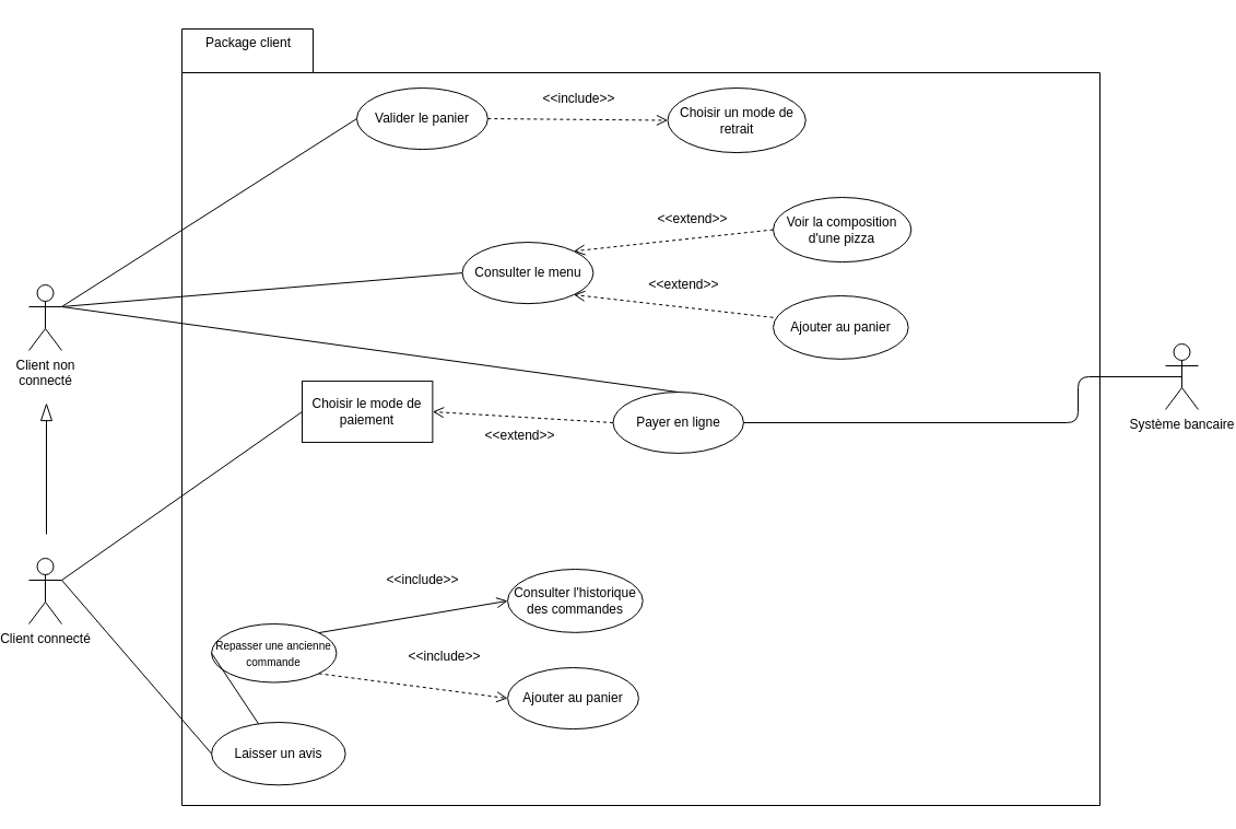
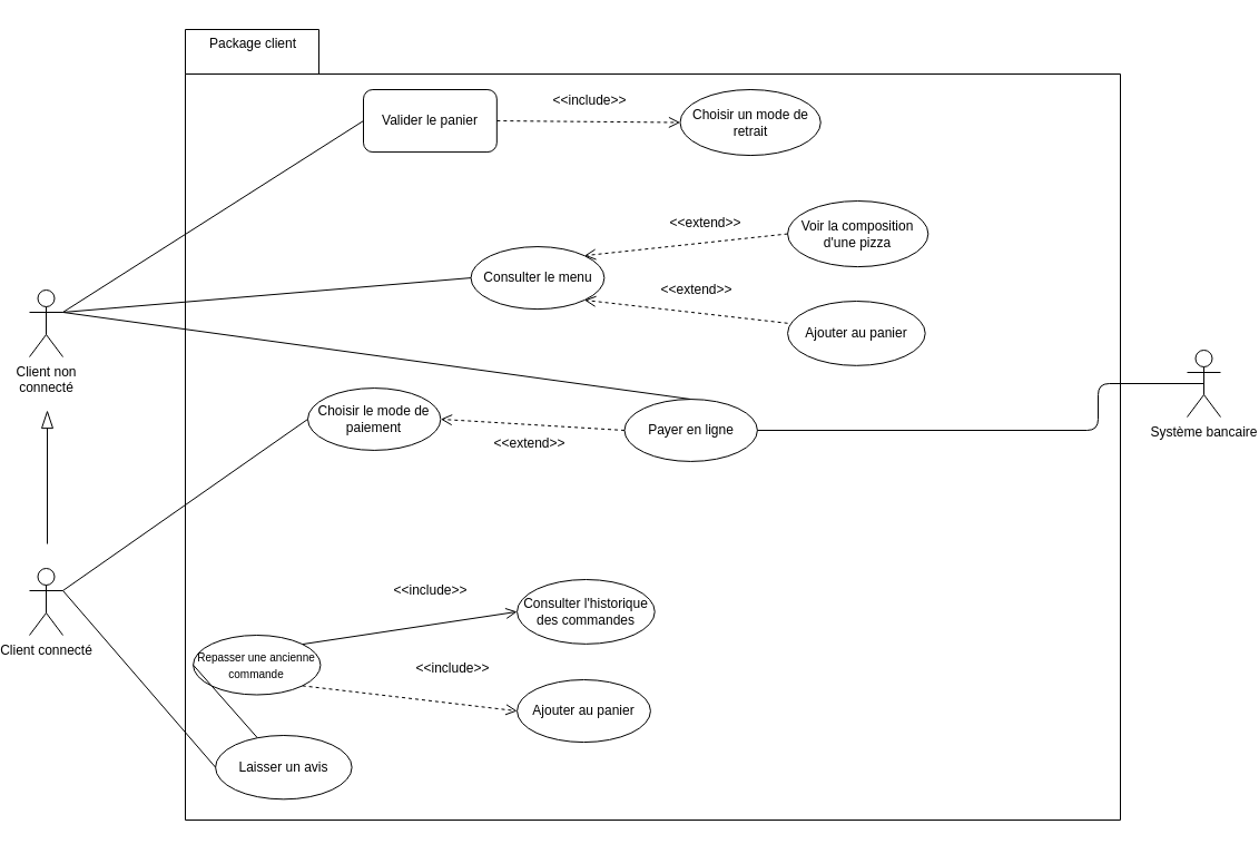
- <mxCell id="14" value="&lt;div&gt;Valider le panier&lt;/div&gt;" style="ellipse;whiteSpace=wrap;html=1;fillColor=none;" parent="2" vertex="1"><mxGeometry x="160" y="60" width="119.84" height="56.07" as="geometry" /></mxCell>
+ <mxCell id="14" value="&lt;div&gt;Valider le panier&lt;/div&gt;" style="whiteSpace=wrap;html=1;fillColor=none;rounded=1;" parent="2" vertex="1"><mxGeometry x="160" y="60" width="119.84" height="56.07" as="geometry" /></mxCell>
- <mxCell id="8" value="Choisir le mode de paiement" style="whiteSpace=wrap;html=1;fillColor=none;rounded=0;" parent="2" vertex="1"><mxGeometry x="110" y="328.07" width="119.38" height="55.86" as="geometry" /></mxCell>
+ <mxCell id="8" value="Choisir le mode de paiement" style="ellipse;whiteSpace=wrap;html=1;fillColor=none;" parent="2" vertex="1"><mxGeometry x="110" y="328.07" width="119.38" height="55.86" as="geometry" /></mxCell>
- <mxCell id="6" value="&lt;font style=&quot;font-size: 10px&quot;&gt;Repasser une ancienne commande&lt;br&gt;&lt;/font&gt;" style="ellipse;whiteSpace=wrap;html=1;fillColor=none;" parent="2" vertex="1"><mxGeometry x="27.1" y="550" width="114.34" height="53.5" as="geometry" /></mxCell>
+ <mxCell id="6" value="&lt;font style=&quot;font-size: 10px&quot;&gt;Repasser une ancienne commande&lt;br&gt;&lt;/font&gt;" style="ellipse;whiteSpace=wrap;html=1;fillColor=none;" parent="2" vertex="1"><mxGeometry x="7.1" y="550" width="114.34" height="53.5" as="geometry" /></mxCell>
